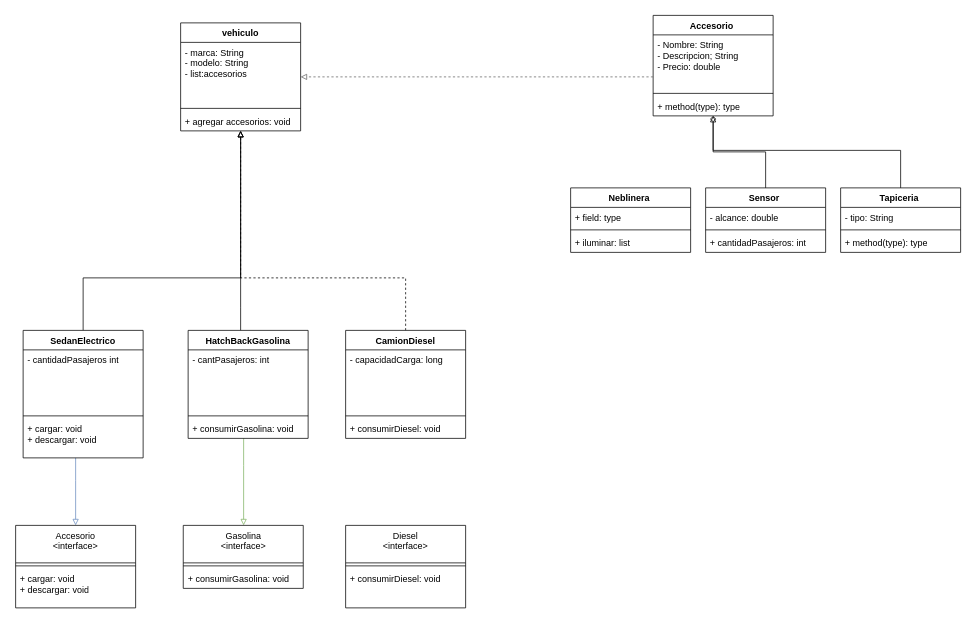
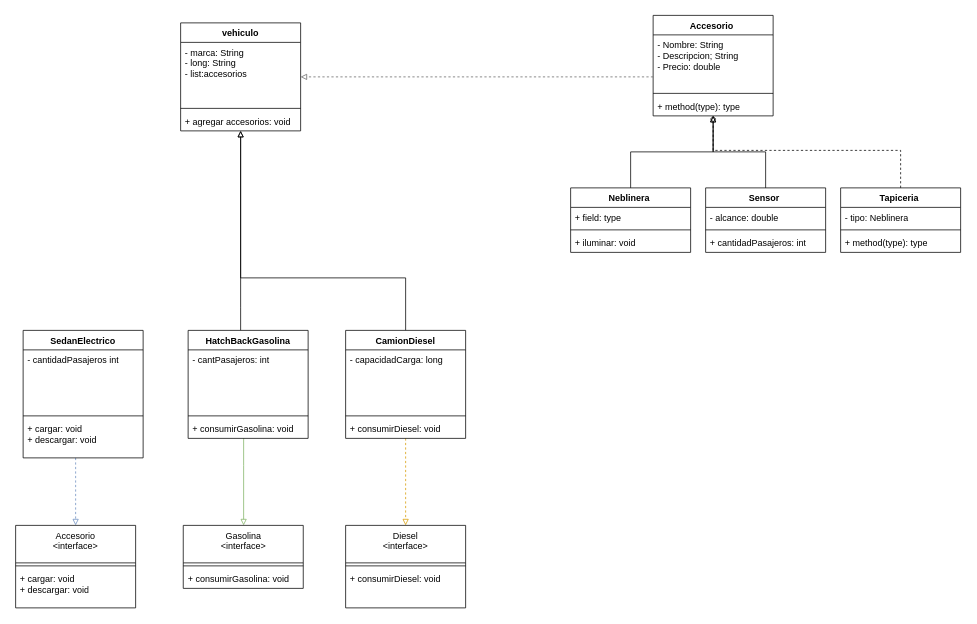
- <mxCell id="3" value="- marca: String&lt;div&gt;- modelo: String&lt;/div&gt;&lt;div&gt;- list:accesorios&lt;/div&gt;" style="text;strokeColor=none;fillColor=none;align=left;verticalAlign=top;spacingLeft=4;spacingRight=4;overflow=hidden;rotatable=0;points=[[0,0.5],[1,0.5]];portConstraint=eastwest;whiteSpace=wrap;html=1;" parent="2" vertex="1"><mxGeometry y="26" width="160" height="84" as="geometry" /></mxCell>
+ <mxCell id="3" value="- marca: String&lt;div&gt;- long: String&lt;/div&gt;&lt;div&gt;- list:accesorios&lt;/div&gt;" style="text;strokeColor=none;fillColor=none;align=left;verticalAlign=top;spacingLeft=4;spacingRight=4;overflow=hidden;rotatable=0;points=[[0,0.5],[1,0.5]];portConstraint=eastwest;whiteSpace=wrap;html=1;" parent="2" vertex="1"><mxGeometry y="26" width="160" height="84" as="geometry" /></mxCell>
- <mxCell id="47" style="edgeStyle=orthogonalEdgeStyle;rounded=0;orthogonalLoop=1;jettySize=auto;html=1;endArrow=block;endFill=0;" edge="1" parent="1" source="48" target="33"><mxGeometry relative="1" as="geometry"><Array as="points"><mxPoint x="1200" y="200" /><mxPoint x="950" y="200" /></Array></mxGeometry></mxCell>
+ <mxCell id="47" style="edgeStyle=orthogonalEdgeStyle;rounded=0;orthogonalLoop=1;jettySize=auto;html=1;endArrow=block;endFill=0;dashed=1;" edge="1" parent="1" source="48" target="33"><mxGeometry relative="1" as="geometry"><Array as="points"><mxPoint x="1200" y="200" /><mxPoint x="950" y="200" /></Array></mxGeometry></mxCell>
+ <mxCell id="37" style="edgeStyle=orthogonalEdgeStyle;rounded=0;orthogonalLoop=1;jettySize=auto;html=1;endArrow=block;endFill=0;" edge="1" parent="1" source="38" target="33"><mxGeometry relative="1" as="geometry" /></mxCell>
- <mxCell id="49" value="-&amp;nbsp;tipo: String" style="text;strokeColor=none;fillColor=none;align=left;verticalAlign=top;spacingLeft=4;spacingRight=4;overflow=hidden;rotatable=0;points=[[0,0.5],[1,0.5]];portConstraint=eastwest;whiteSpace=wrap;html=1;" vertex="1" parent="48"><mxGeometry y="26" width="160" height="26" as="geometry" /></mxCell>
+ <mxCell id="49" value="-&amp;nbsp;tipo: Neblinera" style="text;strokeColor=none;fillColor=none;align=left;verticalAlign=top;spacingLeft=4;spacingRight=4;overflow=hidden;rotatable=0;points=[[0,0.5],[1,0.5]];portConstraint=eastwest;whiteSpace=wrap;html=1;" vertex="1" parent="48"><mxGeometry y="26" width="160" height="26" as="geometry" /></mxCell>
- <mxCell id="41" value="+&amp;nbsp;iluminar: list" style="text;strokeColor=none;fillColor=none;align=left;verticalAlign=top;spacingLeft=4;spacingRight=4;overflow=hidden;rotatable=0;points=[[0,0.5],[1,0.5]];portConstraint=eastwest;whiteSpace=wrap;html=1;" vertex="1" parent="38"><mxGeometry y="60" width="160" height="26" as="geometry" /></mxCell>
+ <mxCell id="41" value="+&amp;nbsp;iluminar: void" style="text;strokeColor=none;fillColor=none;align=left;verticalAlign=top;spacingLeft=4;spacingRight=4;overflow=hidden;rotatable=0;points=[[0,0.5],[1,0.5]];portConstraint=eastwest;whiteSpace=wrap;html=1;" vertex="1" parent="38"><mxGeometry y="60" width="160" height="26" as="geometry" /></mxCell>
- <mxCell id="6" style="edgeStyle=orthogonalEdgeStyle;rounded=0;orthogonalLoop=1;jettySize=auto;html=1;endArrow=block;endFill=0;" parent="1" source="8" target="2" edge="1"><mxGeometry relative="1" as="geometry"><Array as="points"><mxPoint x="110" y="370" /><mxPoint x="320" y="370" /></Array></mxGeometry></mxCell>
- <mxCell id="18" style="edgeStyle=orthogonalEdgeStyle;rounded=0;orthogonalLoop=1;jettySize=auto;html=1;endArrow=block;endFill=0;dashed=1;" parent="1" source="20" target="2" edge="1"><mxGeometry relative="1" as="geometry"><Array as="points"><mxPoint x="540" y="370" /><mxPoint x="320" y="370" /></Array></mxGeometry></mxCell>
+ <mxCell id="18" style="edgeStyle=orthogonalEdgeStyle;rounded=0;orthogonalLoop=1;jettySize=auto;html=1;endArrow=block;endFill=0;" parent="1" source="20" target="2" edge="1"><mxGeometry relative="1" as="geometry"><Array as="points"><mxPoint x="540" y="370" /><mxPoint x="320" y="370" /></Array></mxGeometry></mxCell>
+ <mxCell id="19" style="edgeStyle=orthogonalEdgeStyle;rounded=0;orthogonalLoop=1;jettySize=auto;html=1;endArrow=block;endFill=0;fillColor=#ffe6cc;strokeColor=#d79b00;dashed=1;" parent="1" source="20" target="30" edge="1"><mxGeometry relative="1" as="geometry" /></mxCell>
- <mxCell id="7" style="edgeStyle=orthogonalEdgeStyle;rounded=0;orthogonalLoop=1;jettySize=auto;html=1;endArrow=block;endFill=0;fillColor=#dae8fc;strokeColor=#6c8ebf;dashed=0;" parent="1" source="8" target="27" edge="1"><mxGeometry relative="1" as="geometry"><Array as="points"><mxPoint x="100" y="640" /><mxPoint x="100" y="640" /></Array></mxGeometry></mxCell>
+ <mxCell id="7" style="edgeStyle=orthogonalEdgeStyle;rounded=0;orthogonalLoop=1;jettySize=auto;html=1;endArrow=block;endFill=0;fillColor=#dae8fc;strokeColor=#6c8ebf;dashed=1;" parent="1" source="8" target="27" edge="1"><mxGeometry relative="1" as="geometry"><Array as="points"><mxPoint x="100" y="640" /><mxPoint x="100" y="640" /></Array></mxGeometry></mxCell>
